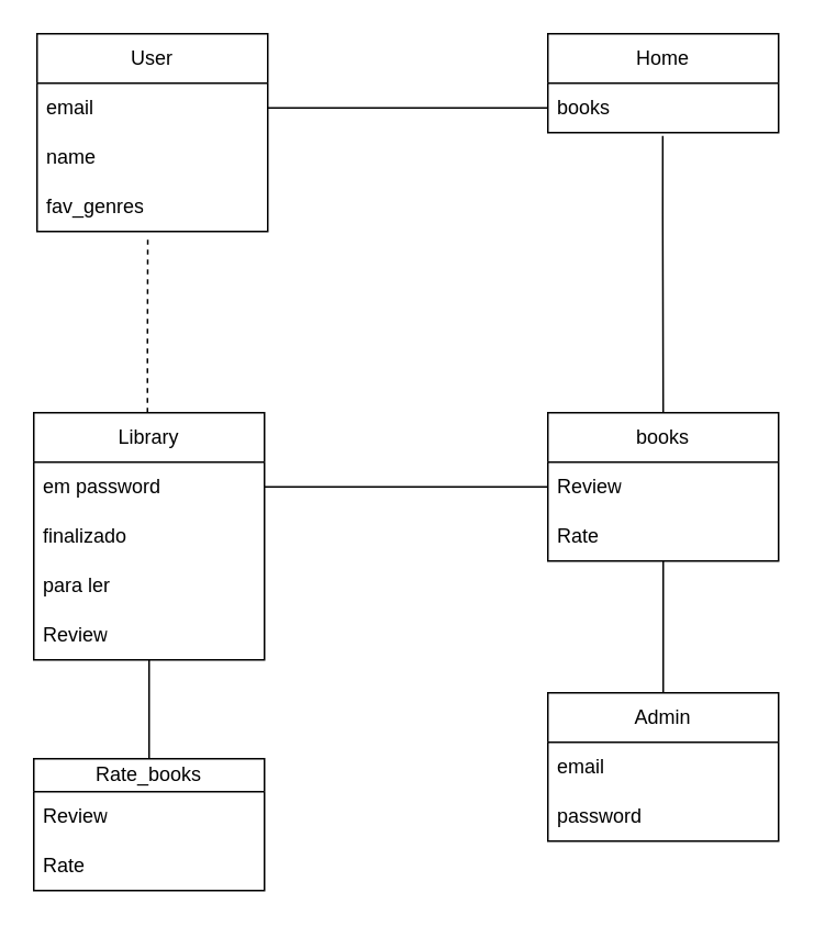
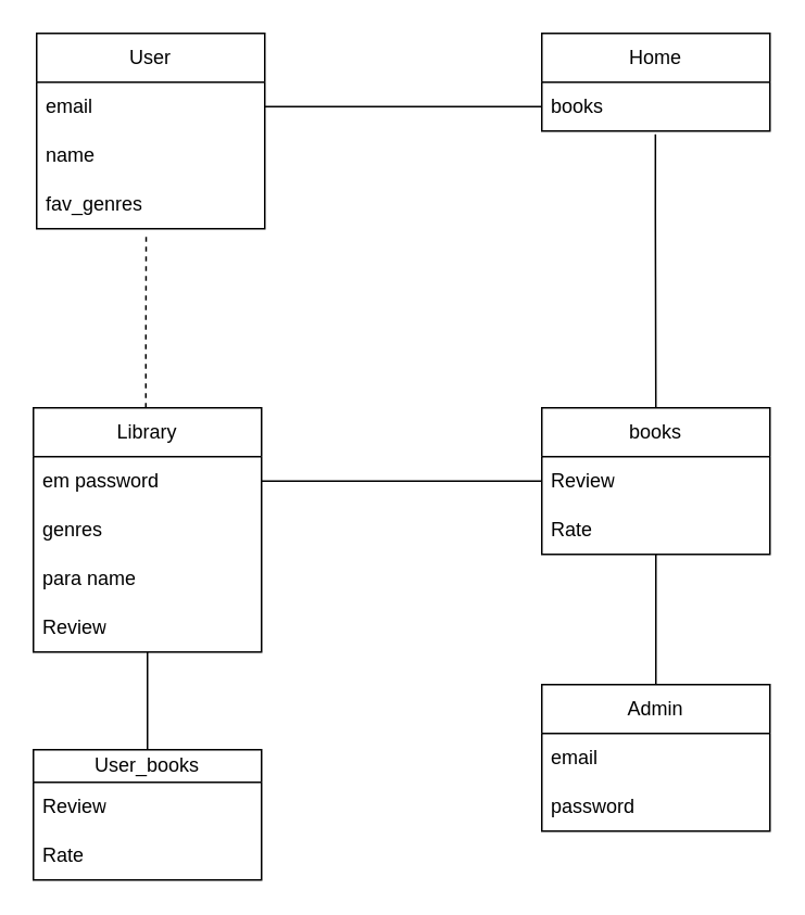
- <mxCell id="13" value="finalizado" style="text;strokeColor=none;fillColor=none;align=left;verticalAlign=middle;spacingLeft=4;spacingRight=4;overflow=hidden;points=[[0,0.5],[1,0.5]];portConstraint=eastwest;rotatable=0;whiteSpace=wrap;html=1;" parent="11" vertex="1"><mxGeometry y="60" width="140" height="30" as="geometry" /></mxCell>
+ <mxCell id="13" value="genres" style="text;strokeColor=none;fillColor=none;align=left;verticalAlign=middle;spacingLeft=4;spacingRight=4;overflow=hidden;points=[[0,0.5],[1,0.5]];portConstraint=eastwest;rotatable=0;whiteSpace=wrap;html=1;" parent="11" vertex="1"><mxGeometry y="60" width="140" height="30" as="geometry" /></mxCell>
- <mxCell id="14" value="para ler" style="text;strokeColor=none;fillColor=none;align=left;verticalAlign=middle;spacingLeft=4;spacingRight=4;overflow=hidden;points=[[0,0.5],[1,0.5]];portConstraint=eastwest;rotatable=0;whiteSpace=wrap;html=1;" parent="11" vertex="1"><mxGeometry y="90" width="140" height="30" as="geometry" /></mxCell>
+ <mxCell id="14" value="para name" style="text;strokeColor=none;fillColor=none;align=left;verticalAlign=middle;spacingLeft=4;spacingRight=4;overflow=hidden;points=[[0,0.5],[1,0.5]];portConstraint=eastwest;rotatable=0;whiteSpace=wrap;html=1;" parent="11" vertex="1"><mxGeometry y="90" width="140" height="30" as="geometry" /></mxCell>
- <mxCell id="24" value="Rate_books" style="swimlane;fontStyle=0;childLayout=stackLayout;horizontal=1;startSize=20;horizontalStack=0;resizeParent=1;resizeParentMax=0;resizeLast=0;collapsible=1;marginBottom=0;whiteSpace=wrap;html=1;" vertex="1" parent="1"><mxGeometry x="20" y="460" width="140" height="80" as="geometry"><mxRectangle x="110" y="140" width="70" height="30" as="alternateBounds" /></mxGeometry></mxCell>
+ <mxCell id="24" value="User_books" style="swimlane;fontStyle=0;childLayout=stackLayout;horizontal=1;startSize=20;horizontalStack=0;resizeParent=1;resizeParentMax=0;resizeLast=0;collapsible=1;marginBottom=0;whiteSpace=wrap;html=1;" vertex="1" parent="1"><mxGeometry x="20" y="460" width="140" height="80" as="geometry"><mxRectangle x="110" y="140" width="70" height="30" as="alternateBounds" /></mxGeometry></mxCell>
